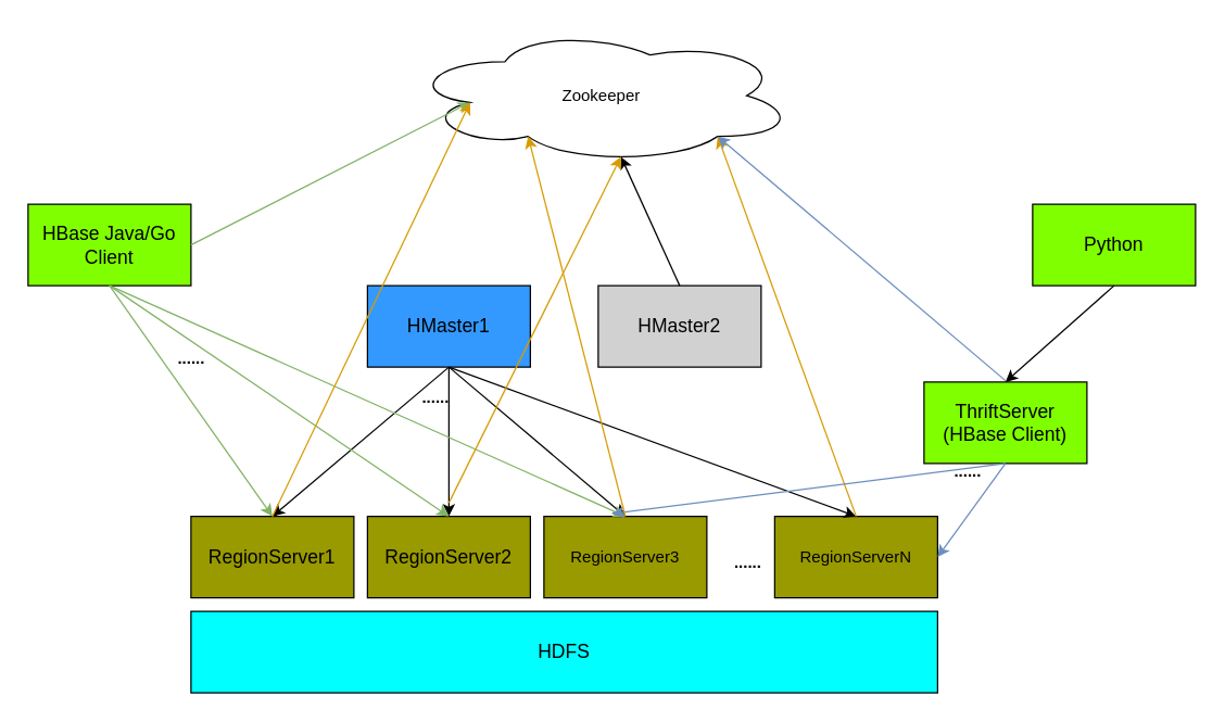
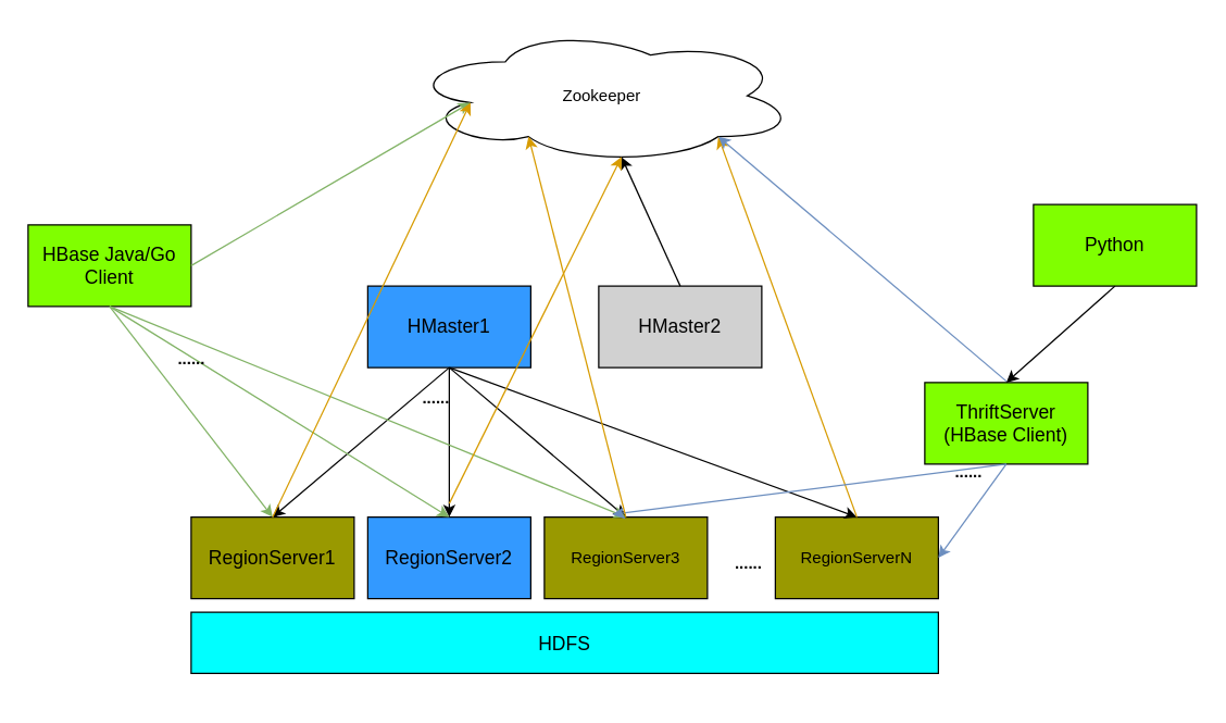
- <mxCell id="5" value="&lt;font style=&quot;font-size: 14px;&quot;&gt;HBase Java/Go Client&lt;/font&gt;" style="rounded=0;whiteSpace=wrap;html=1;fillColor=#80FF00;" vertex="1" parent="1"><mxGeometry x="20" y="150" width="120" height="60" as="geometry" /></mxCell>
+ <mxCell id="5" value="&lt;font style=&quot;font-size: 14px;&quot;&gt;HBase Java/Go Client&lt;/font&gt;" style="rounded=0;whiteSpace=wrap;html=1;fillColor=#80FF00;" vertex="1" parent="1"><mxGeometry x="20" y="165" width="120" height="60" as="geometry" /></mxCell>
- <mxCell id="13" value="&lt;font style=&quot;font-size: 14px;&quot;&gt;RegionServer2&lt;/font&gt;" style="rounded=0;whiteSpace=wrap;html=1;fillColor=#999900;" vertex="1" parent="1"><mxGeometry x="270" y="380" width="120" height="60" as="geometry" /></mxCell>
+ <mxCell id="13" value="&lt;font style=&quot;font-size: 14px;&quot;&gt;RegionServer2&lt;/font&gt;" style="rounded=0;whiteSpace=wrap;html=1;fillColor=#3399ff;" vertex="1" parent="1"><mxGeometry x="270" y="380" width="120" height="60" as="geometry" /></mxCell>
- <mxCell id="7" value="&lt;font style=&quot;font-size: 14px;&quot;&gt;HDFS&lt;/font&gt;" style="rounded=0;whiteSpace=wrap;html=1;fillColor=#00FFFF;" vertex="1" parent="1"><mxGeometry x="140" y="450" width="550" height="60" as="geometry" /></mxCell>
+ <mxCell id="7" value="&lt;font style=&quot;font-size: 14px;&quot;&gt;HDFS&lt;/font&gt;" style="rounded=0;whiteSpace=wrap;html=1;fillColor=#00FFFF;" vertex="1" parent="1"><mxGeometry x="140" y="450" width="550" height="45" as="geometry" /></mxCell>
